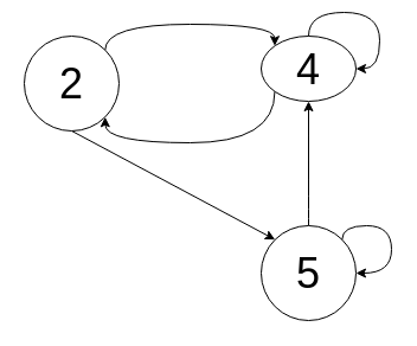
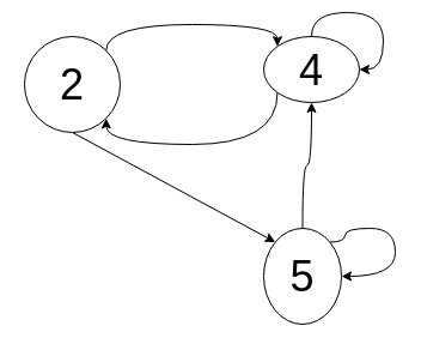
- <mxCell id="8" value="&lt;font style=&quot;font-size: 36px&quot;&gt;5&lt;/font&gt;" style="ellipse;whiteSpace=wrap;html=1;aspect=fixed;" vertex="1" parent="1"><mxGeometry x="220" y="190" width="80" height="80" as="geometry" /></mxCell>
+ <mxCell id="8" value="&lt;font style=&quot;font-size: 36px&quot;&gt;5&lt;/font&gt;" style="ellipse;whiteSpace=wrap;html=1;aspect=fixed;" vertex="1" parent="1"><mxGeometry x="220" y="190" width="65" height="80" as="geometry" /></mxCell>
